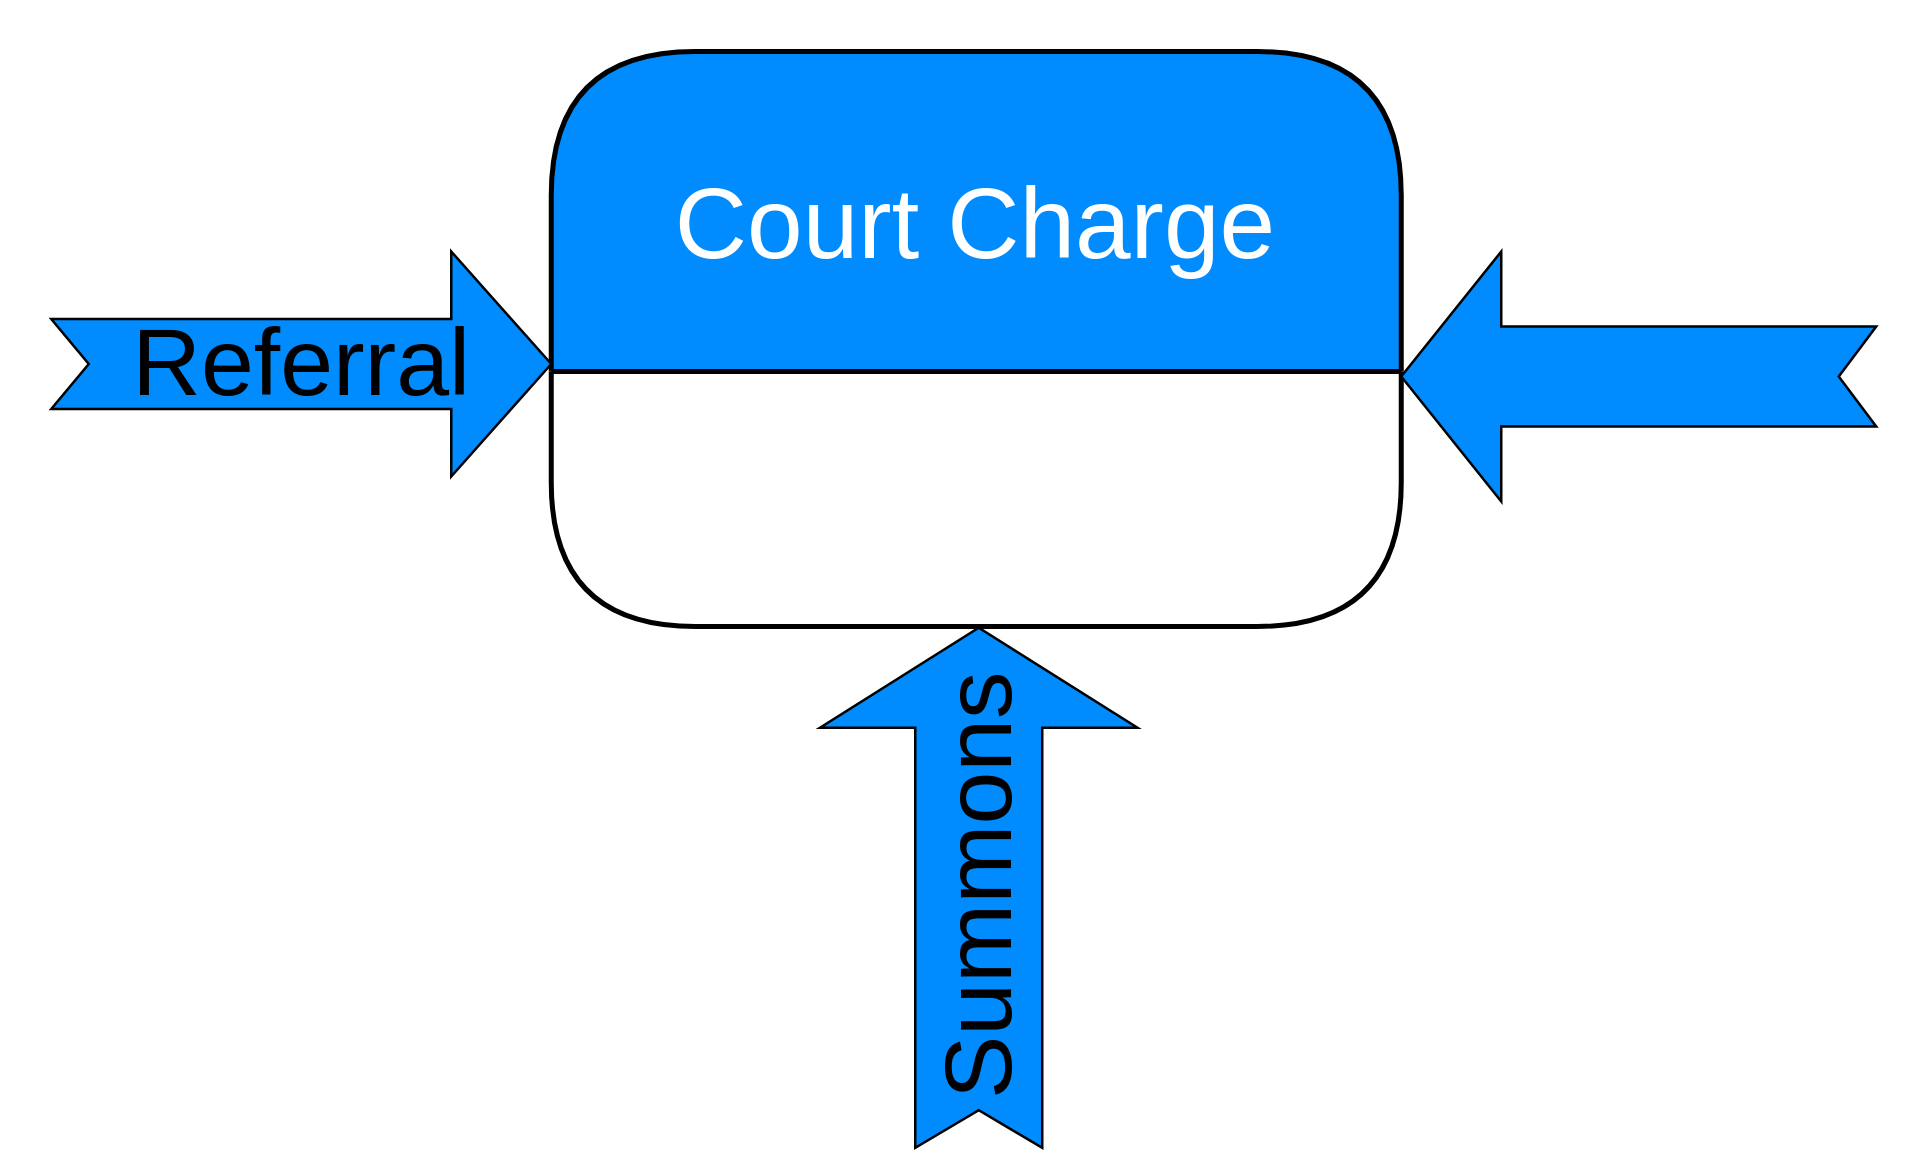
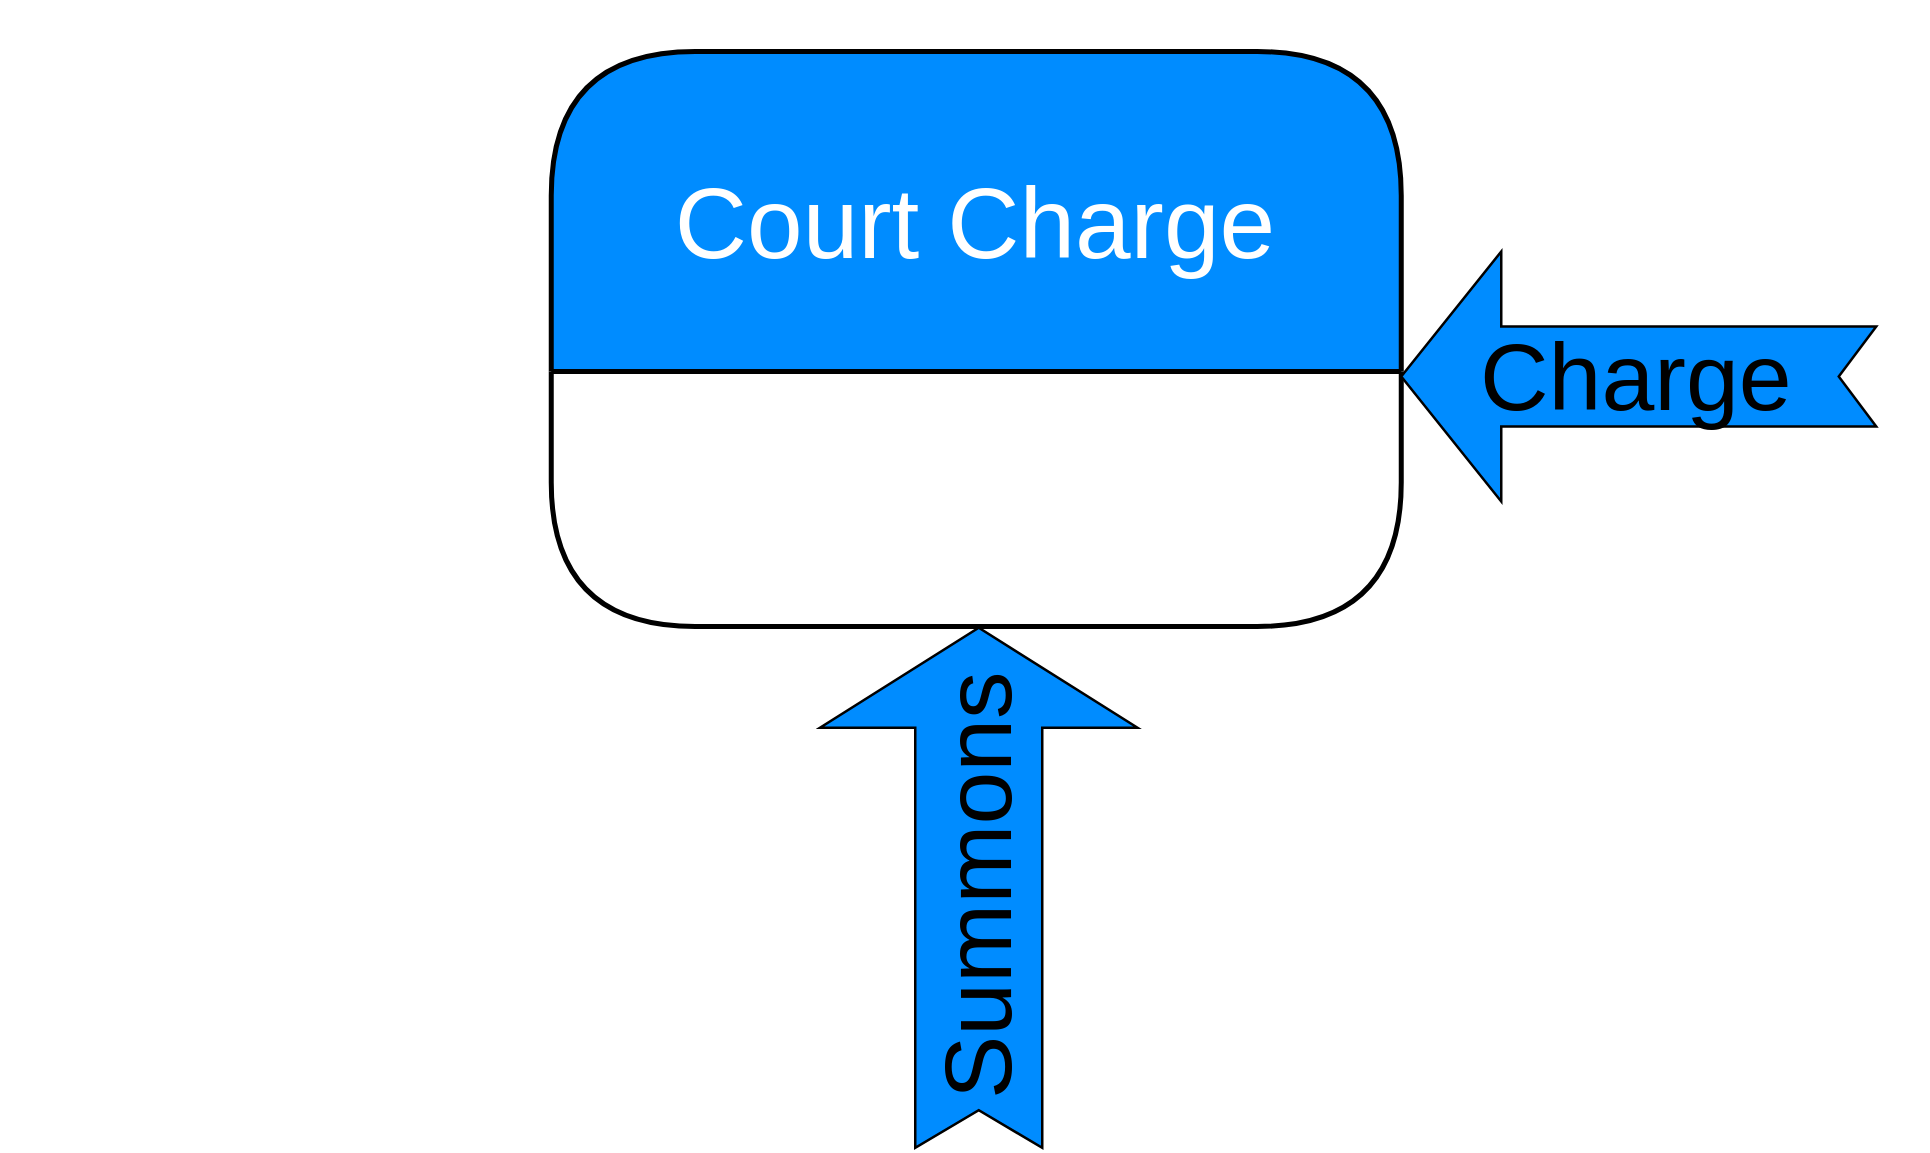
- <mxCell id="3" value="&lt;font style=&quot;font-size: 38px&quot;&gt;Referral&lt;/font&gt;" style="html=1;shadow=0;dashed=0;align=center;verticalAlign=middle;shape=mxgraph.arrows2.arrow;dy=0.6;dx=40;notch=15;strokeColor=#000000;fillColor=#008CFF;" parent="1" vertex="1"><mxGeometry x="20" y="100" width="200" height="90" as="geometry" /></mxCell>
+ <mxCell id="6" value="Charge" style="text;html=1;resizable=0;points=[];autosize=1;align=left;verticalAlign=top;spacingTop=-4;fontSize=38;" parent="1" vertex="1"><mxGeometry x="590" y="126" width="140" height="50" as="geometry" /></mxCell>
